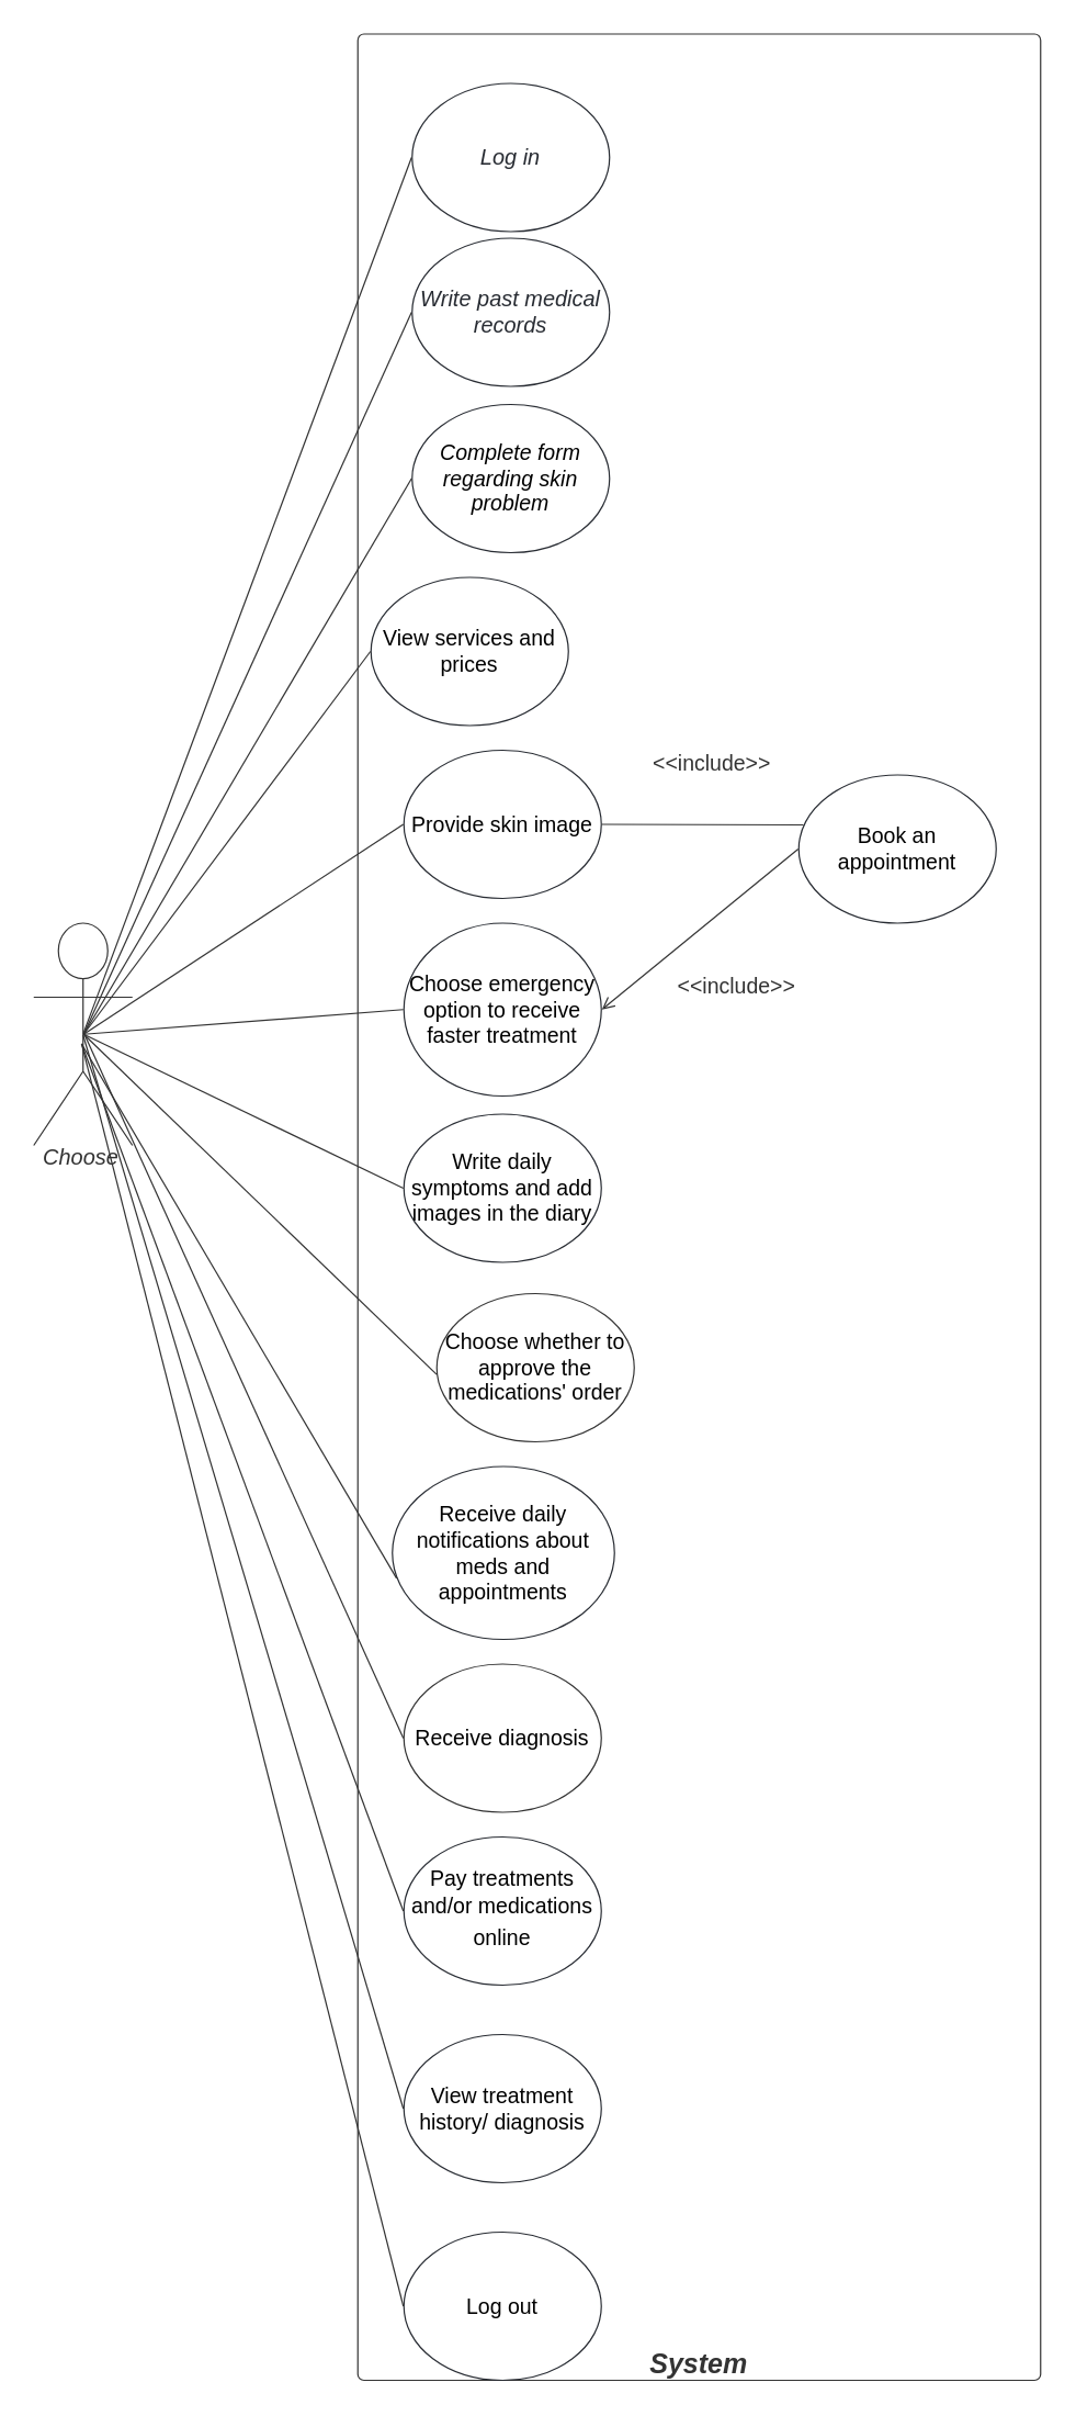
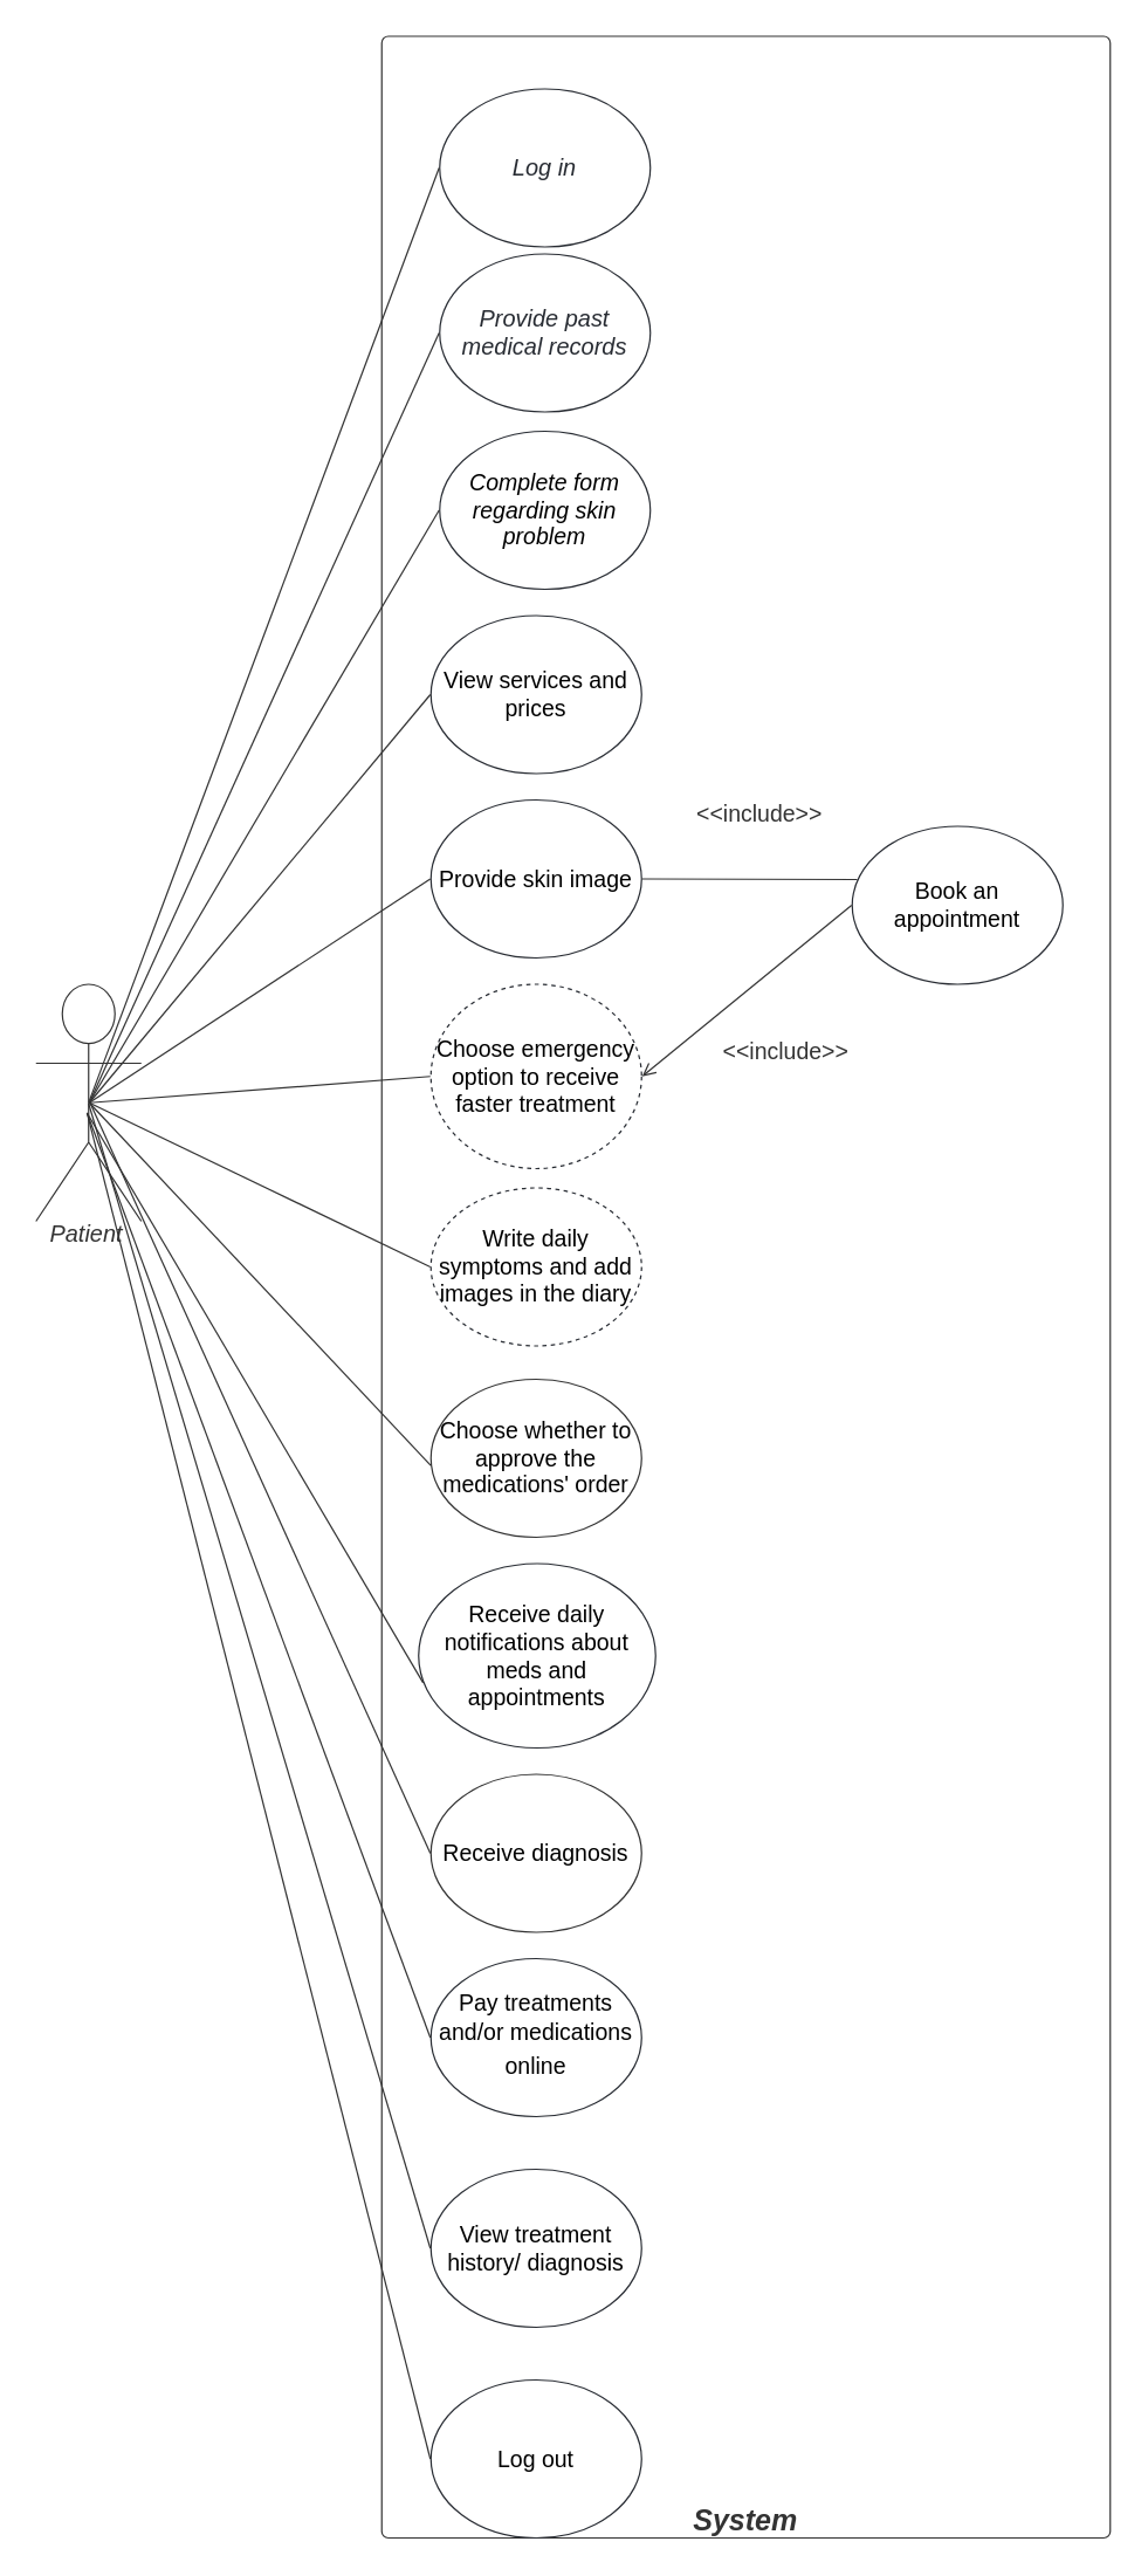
- <mxCell id="7" value="Write past medical records" style="html=1;overflow=block;blockSpacing=1;whiteSpace=wrap;ellipse;fontSize=13.3;fontColor=#282c33;fontStyle=2;align=center;spacing=0;verticalAlign=middle;strokeColor=#282c33;strokeOpacity=100;fillOpacity=0;rounded=1;absoluteArcSize=1;arcSize=7.5;fillColor=#000000;strokeWidth=0.8;" vertex="1" parent="1"><mxGeometry x="250" y="144" width="120" height="90" as="geometry" /></mxCell>
+ <mxCell id="7" value="Provide past medical records" style="html=1;overflow=block;blockSpacing=1;whiteSpace=wrap;ellipse;fontSize=13.3;fontColor=#282c33;fontStyle=2;align=center;spacing=0;verticalAlign=middle;strokeColor=#282c33;strokeOpacity=100;fillOpacity=0;rounded=1;absoluteArcSize=1;arcSize=7.5;fillColor=#000000;strokeWidth=0.8;" vertex="1" parent="1"><mxGeometry x="250" y="144" width="120" height="90" as="geometry" /></mxCell>
- <mxCell id="21" value="View services and prices  " style="html=1;overflow=block;blockSpacing=1;whiteSpace=wrap;ellipse;fontSize=13;spacing=0;strokeColor=#282c33;strokeOpacity=100;fillOpacity=0;rounded=1;absoluteArcSize=1;arcSize=7.5;fillColor=#000000;strokeWidth=0.8;" vertex="1" parent="1"><mxGeometry x="225" y="350" width="120" height="90" as="geometry" /></mxCell>
+ <mxCell id="21" value="View services and prices  " style="html=1;overflow=block;blockSpacing=1;whiteSpace=wrap;ellipse;fontSize=13;spacing=0;strokeColor=#282c33;strokeOpacity=100;fillOpacity=0;rounded=1;absoluteArcSize=1;arcSize=7.5;fillColor=#000000;strokeWidth=0.8;" vertex="1" parent="1"><mxGeometry x="245" y="350" width="120" height="90" as="geometry" /></mxCell>
- <mxCell id="14" value="Choose emergency option to receive faster treatment" style="html=1;overflow=block;blockSpacing=1;whiteSpace=wrap;ellipse;fontSize=13;spacing=0;strokeColor=#282c33;strokeOpacity=100;fillOpacity=0;rounded=1;absoluteArcSize=1;arcSize=7.5;fillColor=#000000;strokeWidth=0.8;" vertex="1" parent="1"><mxGeometry x="245" y="560" width="120" height="105" as="geometry" /></mxCell>
+ <mxCell id="14" value="Choose emergency option to receive faster treatment" style="html=1;overflow=block;blockSpacing=1;whiteSpace=wrap;ellipse;fontSize=13;spacing=0;strokeColor=#282c33;strokeOpacity=100;fillOpacity=0;rounded=1;absoluteArcSize=1;arcSize=7.5;fillColor=#000000;strokeWidth=0.8;dashed=1;" vertex="1" parent="1"><mxGeometry x="245" y="560" width="120" height="105" as="geometry" /></mxCell>
- <mxCell id="5" value="Choose" style="html=1;overflow=block;blockSpacing=1;shape=umlActor;labelPosition=center;verticalLabelPosition=bottom;verticalAlign=top;whiteSpace=nowrap;fontSize=13.3;fontColor=#333333;fontStyle=2;spacing=0;strokeColor=#333333;strokeOpacity=100;rounded=1;absoluteArcSize=1;arcSize=7.5;fillColor=#ffffff;strokeWidth=0.8;" vertex="1" parent="1"><mxGeometry x="20" y="560" width="60" height="135" as="geometry" /></mxCell>
+ <mxCell id="5" value="Patient" style="html=1;overflow=block;blockSpacing=1;shape=umlActor;labelPosition=center;verticalLabelPosition=bottom;verticalAlign=top;whiteSpace=nowrap;fontSize=13.3;fontColor=#333333;fontStyle=2;spacing=0;strokeColor=#333333;strokeOpacity=100;rounded=1;absoluteArcSize=1;arcSize=7.5;fillColor=#ffffff;strokeWidth=0.8;" vertex="1" parent="1"><mxGeometry x="20" y="560" width="60" height="135" as="geometry" /></mxCell>
- <mxCell id="19" value="Write daily symptoms  and add images in the diary " style="html=1;overflow=block;blockSpacing=1;whiteSpace=wrap;ellipse;fontSize=13;spacing=0;strokeColor=#282c33;strokeOpacity=100;fillOpacity=0;rounded=1;absoluteArcSize=1;arcSize=7.5;fillColor=#000000;strokeWidth=0.8;" vertex="1" parent="1"><mxGeometry x="245" y="676" width="120" height="90" as="geometry" /></mxCell>
+ <mxCell id="19" value="Write daily symptoms  and add images in the diary " style="html=1;overflow=block;blockSpacing=1;whiteSpace=wrap;ellipse;fontSize=13;spacing=0;strokeColor=#282c33;strokeOpacity=100;fillOpacity=0;rounded=1;absoluteArcSize=1;arcSize=7.5;fillColor=#000000;strokeWidth=0.8;dashed=1;" vertex="1" parent="1"><mxGeometry x="245" y="676" width="120" height="90" as="geometry" /></mxCell>
- <mxCell id="33" value="Choose whether to approve the medications' order " style="html=1;overflow=block;blockSpacing=1;whiteSpace=wrap;ellipse;fontSize=13;spacing=0;strokeColor=#333333;strokeOpacity=100;fillOpacity=100;rounded=1;absoluteArcSize=1;arcSize=12;fillColor=#ffffff;strokeWidth=0.8;" vertex="1" parent="1"><mxGeometry x="265" y="785" width="120" height="90" as="geometry" /></mxCell>
+ <mxCell id="33" value="Choose whether to approve the medications' order " style="html=1;overflow=block;blockSpacing=1;whiteSpace=wrap;ellipse;fontSize=13;spacing=0;strokeColor=#333333;strokeOpacity=100;fillOpacity=100;rounded=1;absoluteArcSize=1;arcSize=12;fillColor=#ffffff;strokeWidth=0.8;" vertex="1" parent="1"><mxGeometry x="245" y="785" width="120" height="90" as="geometry" /></mxCell>
